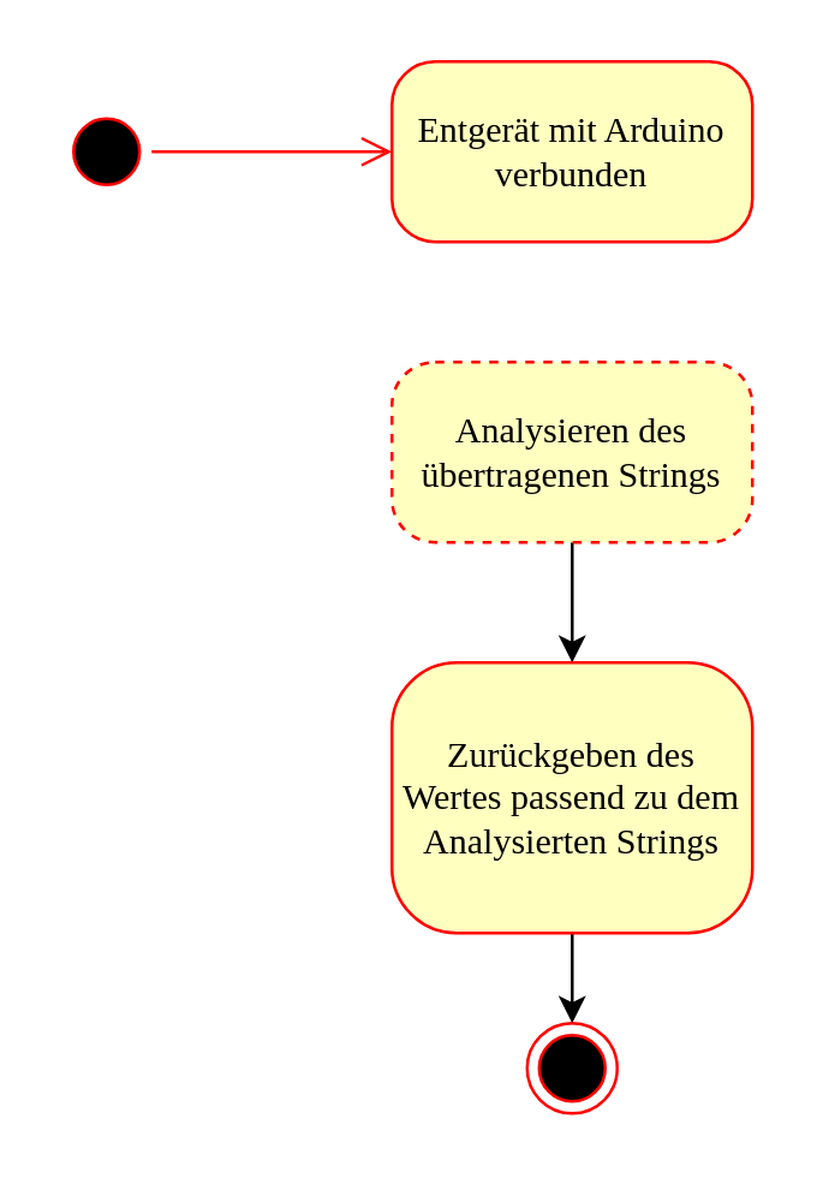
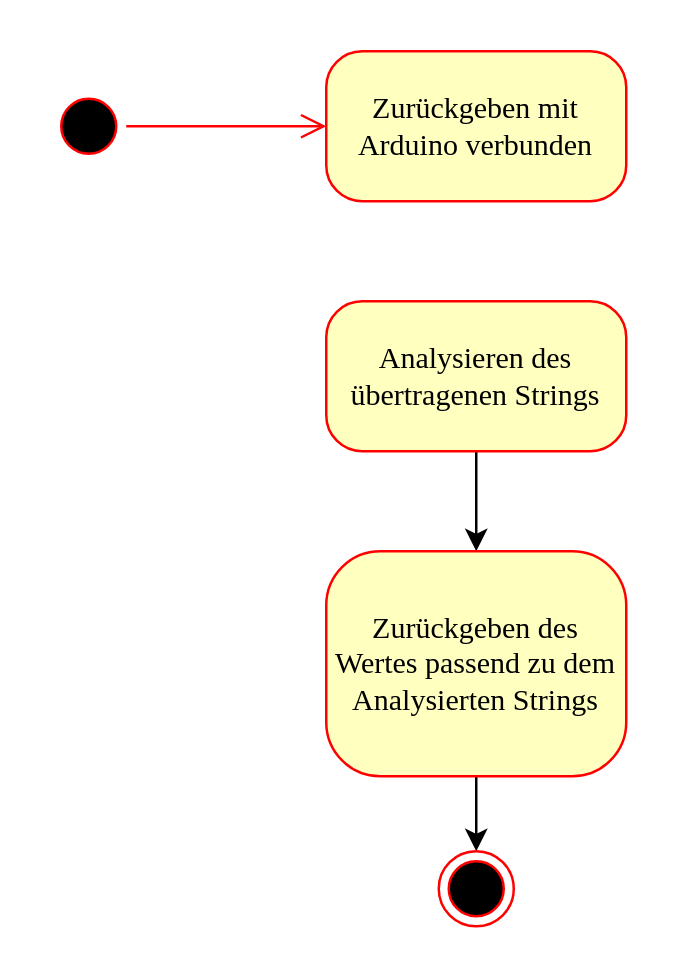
- <mxCell id="3" value="Entgerät mit Arduino verbunden" style="rounded=1;whiteSpace=wrap;html=1;arcSize=24;fillColor=#ffffc0;strokeColor=#ff0000;shadow=0;comic=0;labelBackgroundColor=none;fontFamily=Verdana;fontSize=12;fontColor=#000000;align=center;" parent="1" vertex="1"><mxGeometry x="130" y="20" width="120" height="60" as="geometry" /></mxCell>
+ <mxCell id="3" value="Zurückgeben mit Arduino verbunden" style="rounded=1;whiteSpace=wrap;html=1;arcSize=24;fillColor=#ffffc0;strokeColor=#ff0000;shadow=0;comic=0;labelBackgroundColor=none;fontFamily=Verdana;fontSize=12;fontColor=#000000;align=center;" parent="1" vertex="1"><mxGeometry x="130" y="20" width="120" height="60" as="geometry" /></mxCell>
- <mxCell id="6" value="Analysieren des übertragenen Strings" style="rounded=1;whiteSpace=wrap;html=1;arcSize=24;fillColor=#ffffc0;strokeColor=#ff0000;shadow=0;comic=0;labelBackgroundColor=none;fontFamily=Verdana;fontSize=12;fontColor=#000000;align=center;dashed=1;" parent="1" vertex="1"><mxGeometry x="130" y="120" width="120" height="60" as="geometry" /></mxCell>
+ <mxCell id="6" value="Analysieren des übertragenen Strings" style="rounded=1;whiteSpace=wrap;html=1;arcSize=24;fillColor=#ffffc0;strokeColor=#ff0000;shadow=0;comic=0;labelBackgroundColor=none;fontFamily=Verdana;fontSize=12;fontColor=#000000;align=center;" parent="1" vertex="1"><mxGeometry x="130" y="120" width="120" height="60" as="geometry" /></mxCell>
